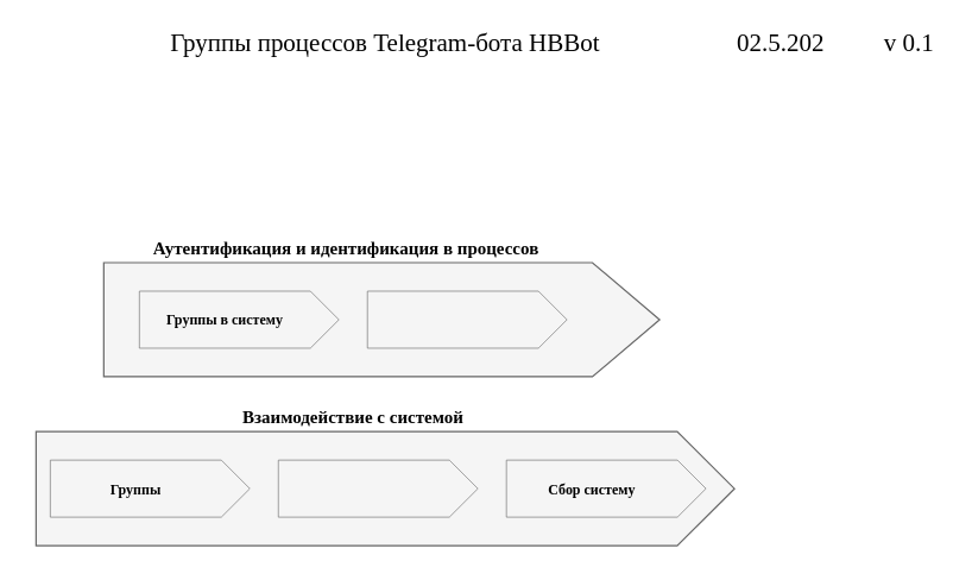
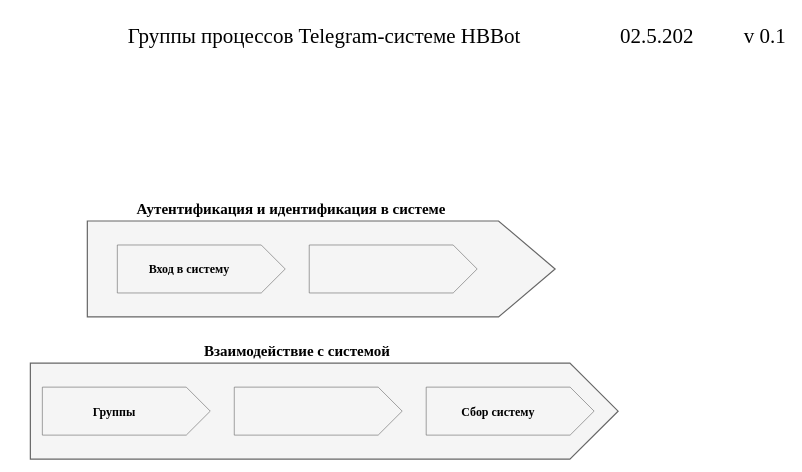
- <mxCell id="2" value="Группы процессов Telegram-бота HBBot" style="text;html=1;strokeColor=none;fillColor=none;align=center;verticalAlign=middle;whiteSpace=wrap;rounded=0;fontFamily=XO Thames;fontSize=35;movable=1;" parent="1" vertex="1"><mxGeometry x="20" y="20" width="1040" height="80" as="geometry" /></mxCell>
+ <mxCell id="2" value="Группы процессов Telegram-системе HBBot" style="text;html=1;strokeColor=none;fillColor=none;align=center;verticalAlign=middle;whiteSpace=wrap;rounded=0;fontFamily=XO Thames;fontSize=35;movable=1;" parent="1" vertex="1"><mxGeometry x="20" y="20" width="1040" height="80" as="geometry" /></mxCell>
- <mxCell id="11" value="Аутентификация и идентификация в процессов" style="text;html=1;strokeColor=none;fillColor=none;align=center;verticalAlign=middle;whiteSpace=wrap;rounded=0;fontFamily=XO Thames;fontSize=25;fontStyle=1" parent="1" vertex="1"><mxGeometry x="145" y="328" width="680" height="40" as="geometry" /></mxCell>
+ <mxCell id="11" value="Аутентификация и идентификация в системе" style="text;html=1;strokeColor=none;fillColor=none;align=center;verticalAlign=middle;whiteSpace=wrap;rounded=0;fontFamily=XO Thames;fontSize=25;fontStyle=1" parent="1" vertex="1"><mxGeometry x="145" y="328" width="680" height="40" as="geometry" /></mxCell>
- <mxCell id="14" value="Группы в систему" style="text;html=1;strokeColor=none;fillColor=none;align=center;verticalAlign=middle;whiteSpace=wrap;rounded=0;fontFamily=XO Thames;fontSize=20;fontStyle=1" parent="1" vertex="1"><mxGeometry x="195" y="408" width="240" height="80" as="geometry" /></mxCell>
+ <mxCell id="14" value="Вход в систему" style="text;html=1;strokeColor=none;fillColor=none;align=center;verticalAlign=middle;whiteSpace=wrap;rounded=0;fontFamily=XO Thames;fontSize=20;fontStyle=1" parent="1" vertex="1"><mxGeometry x="195" y="408" width="240" height="80" as="geometry" /></mxCell>
